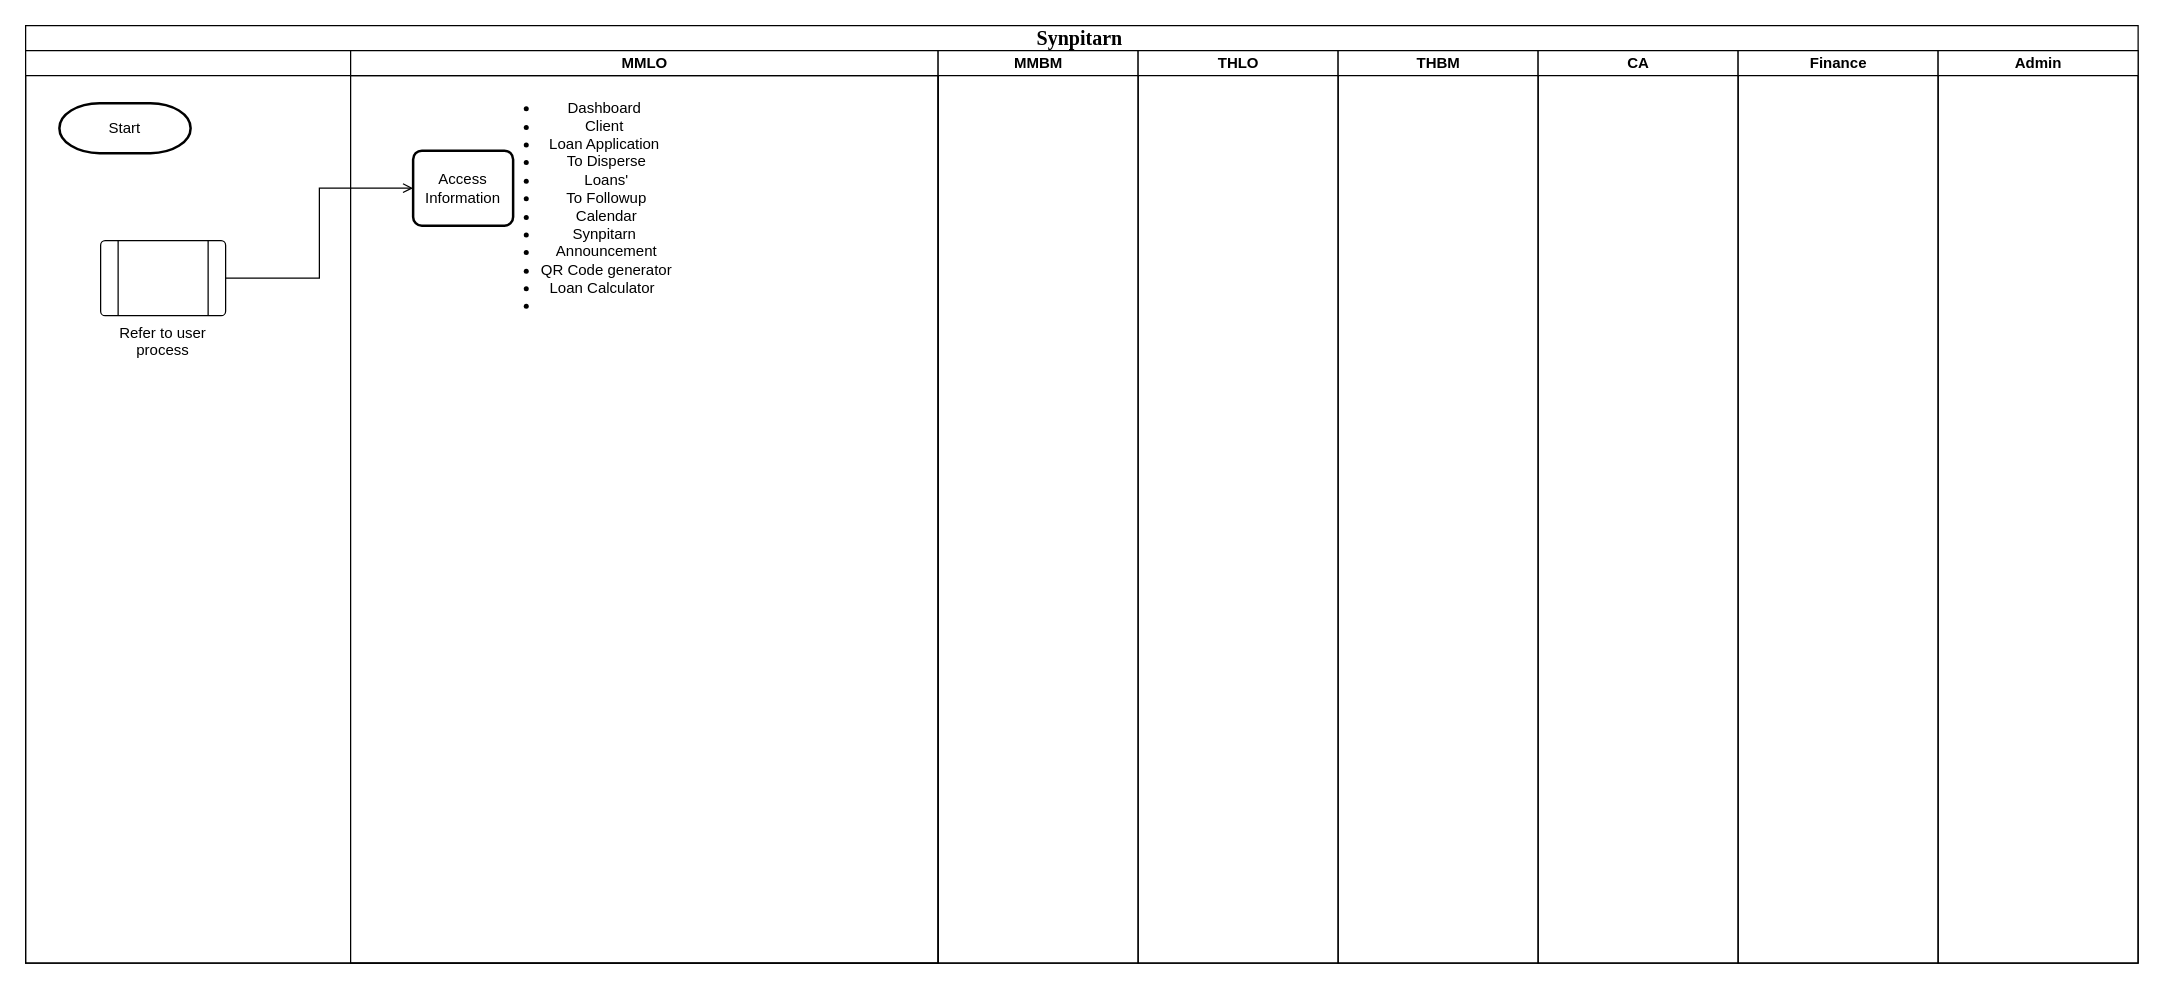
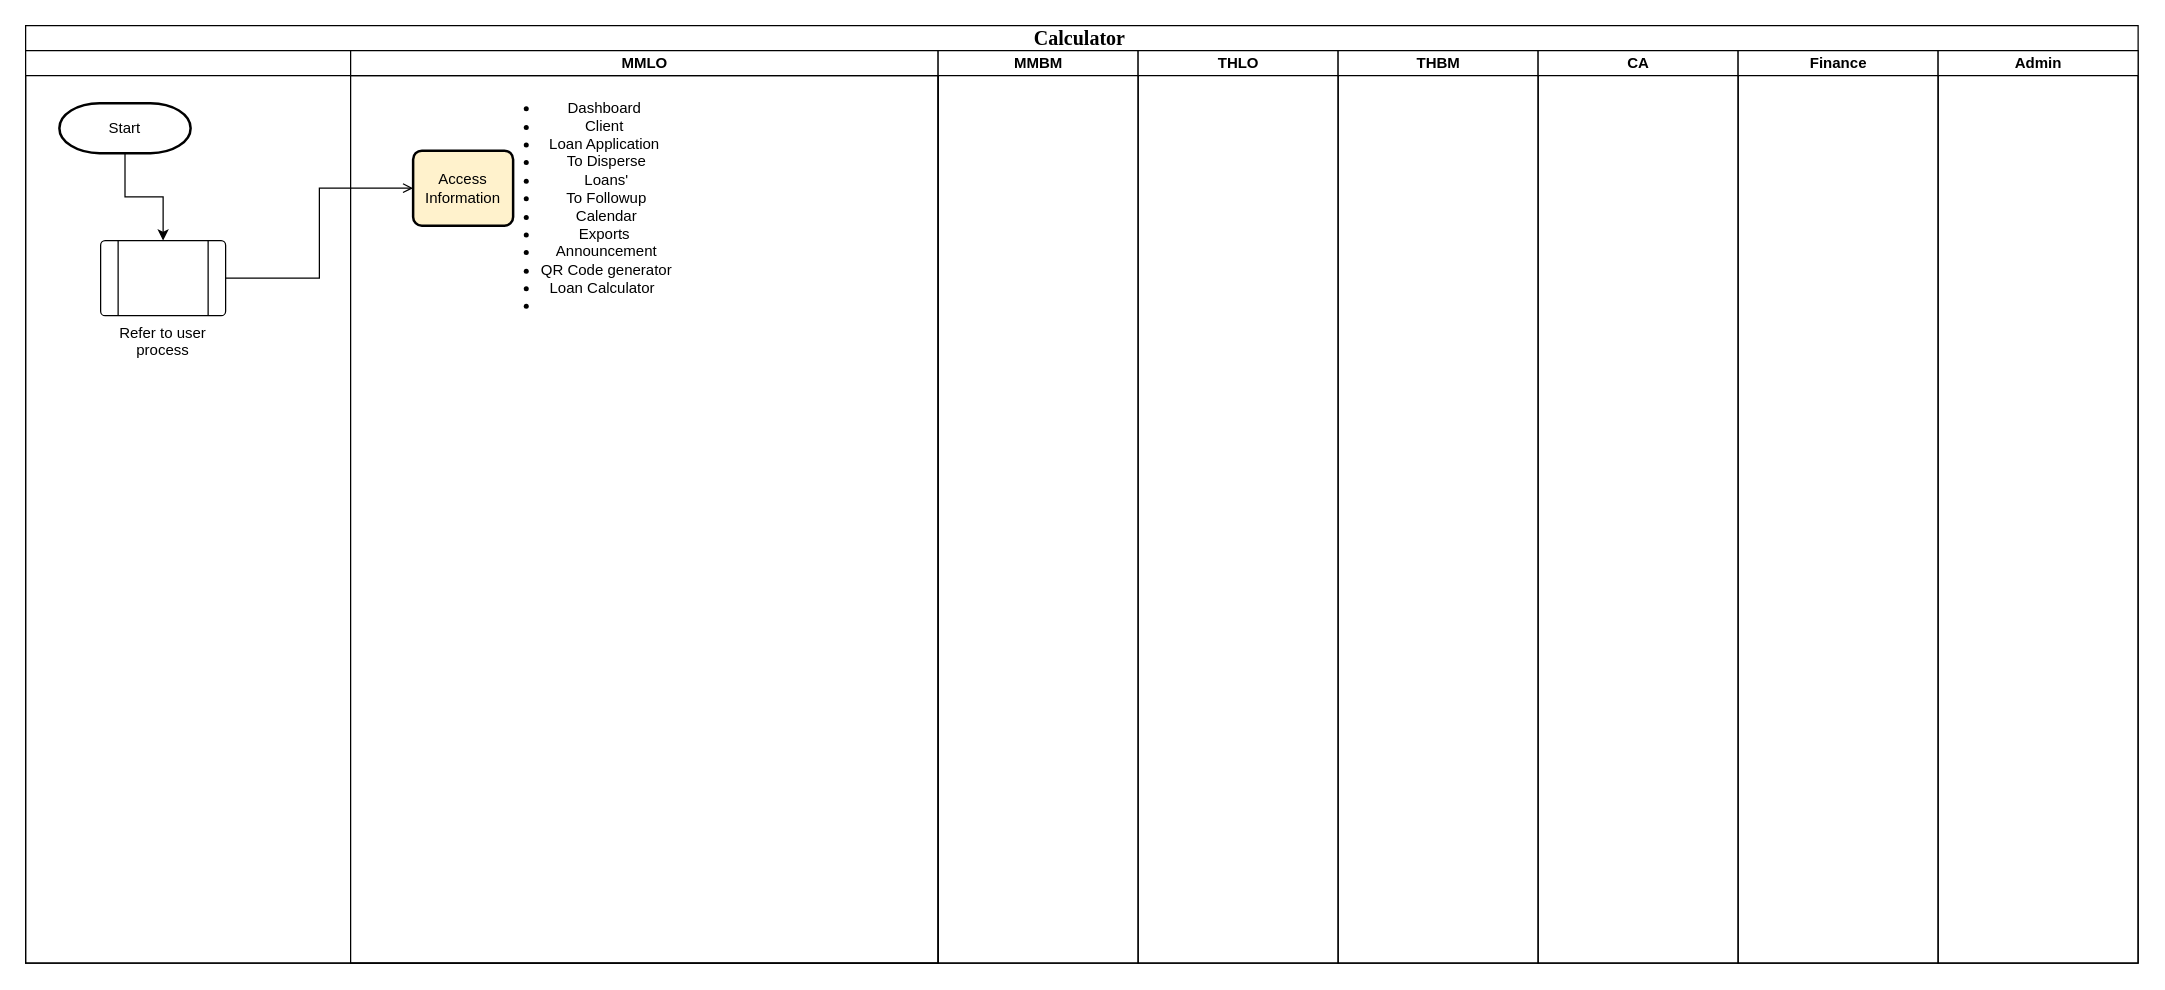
- <mxCell id="2" value="&lt;font style=&quot;font-size: 16px;&quot;&gt;Synpitarn&amp;nbsp;&lt;/font&gt;" style="swimlane;html=1;childLayout=stackLayout;startSize=20;rounded=0;shadow=0;labelBackgroundColor=none;strokeWidth=1;fontFamily=Verdana;fontSize=8;align=center;" parent="1" vertex="1"><mxGeometry x="20" y="20" width="1690" height="750" as="geometry" /></mxCell>
+ <mxCell id="2" value="&lt;font style=&quot;font-size: 16px;&quot;&gt;Calculator&amp;nbsp;&lt;/font&gt;" style="swimlane;html=1;childLayout=stackLayout;startSize=20;rounded=0;shadow=0;labelBackgroundColor=none;strokeWidth=1;fontFamily=Verdana;fontSize=8;align=center;" parent="1" vertex="1"><mxGeometry x="20" y="20" width="1690" height="750" as="geometry" /></mxCell>
- <mxCell id="9" value="Access Information" style="rounded=1;whiteSpace=wrap;html=1;absoluteArcSize=1;arcSize=14;strokeWidth=2;" vertex="1" parent="8"><mxGeometry x="50" y="80" width="80" height="60" as="geometry" /></mxCell>
+ <mxCell id="9" value="Access Information" style="rounded=1;whiteSpace=wrap;html=1;absoluteArcSize=1;arcSize=14;strokeWidth=2;fillColor=#fff2cc;" vertex="1" parent="8"><mxGeometry x="50" y="80" width="80" height="60" as="geometry" /></mxCell>
+ <mxCell id="4" value="" style="edgeStyle=orthogonalEdgeStyle;rounded=0;orthogonalLoop=1;jettySize=auto;html=1;" edge="1" parent="3" source="5" target="7"><mxGeometry relative="1" as="geometry" /></mxCell>
- <mxCell id="10" value="&lt;ul&gt;&lt;li&gt;Dashboard&amp;nbsp;&lt;/li&gt;&lt;li&gt;Client&amp;nbsp;&lt;/li&gt;&lt;li&gt;Loan Application&amp;nbsp;&lt;/li&gt;&lt;li&gt;To Disperse&lt;/li&gt;&lt;li&gt;Loans'&lt;/li&gt;&lt;li&gt;To Followup&lt;/li&gt;&lt;li&gt;Calendar&lt;/li&gt;&lt;li&gt;Synpitarn&amp;nbsp;&lt;/li&gt;&lt;li&gt;Announcement&lt;/li&gt;&lt;li&gt;QR Code generator&lt;/li&gt;&lt;li&gt;Loan Calculator&amp;nbsp;&amp;nbsp;&lt;/li&gt;&lt;li&gt;&lt;br&gt;&lt;/li&gt;&lt;/ul&gt;" style="text;html=1;align=center;verticalAlign=middle;whiteSpace=wrap;rounded=0;" vertex="1" parent="8"><mxGeometry x="100" y="30" width="170" height="190" as="geometry" /></mxCell>
+ <mxCell id="10" value="&lt;ul&gt;&lt;li&gt;Dashboard&amp;nbsp;&lt;/li&gt;&lt;li&gt;Client&amp;nbsp;&lt;/li&gt;&lt;li&gt;Loan Application&amp;nbsp;&lt;/li&gt;&lt;li&gt;To Disperse&lt;/li&gt;&lt;li&gt;Loans'&lt;/li&gt;&lt;li&gt;To Followup&lt;/li&gt;&lt;li&gt;Calendar&lt;/li&gt;&lt;li&gt;Exports&amp;nbsp;&lt;/li&gt;&lt;li&gt;Announcement&lt;/li&gt;&lt;li&gt;QR Code generator&lt;/li&gt;&lt;li&gt;Loan Calculator&amp;nbsp;&amp;nbsp;&lt;/li&gt;&lt;li&gt;&lt;br&gt;&lt;/li&gt;&lt;/ul&gt;" style="text;html=1;align=center;verticalAlign=middle;whiteSpace=wrap;rounded=0;" vertex="1" parent="8"><mxGeometry x="100" y="30" width="170" height="190" as="geometry" /></mxCell>
